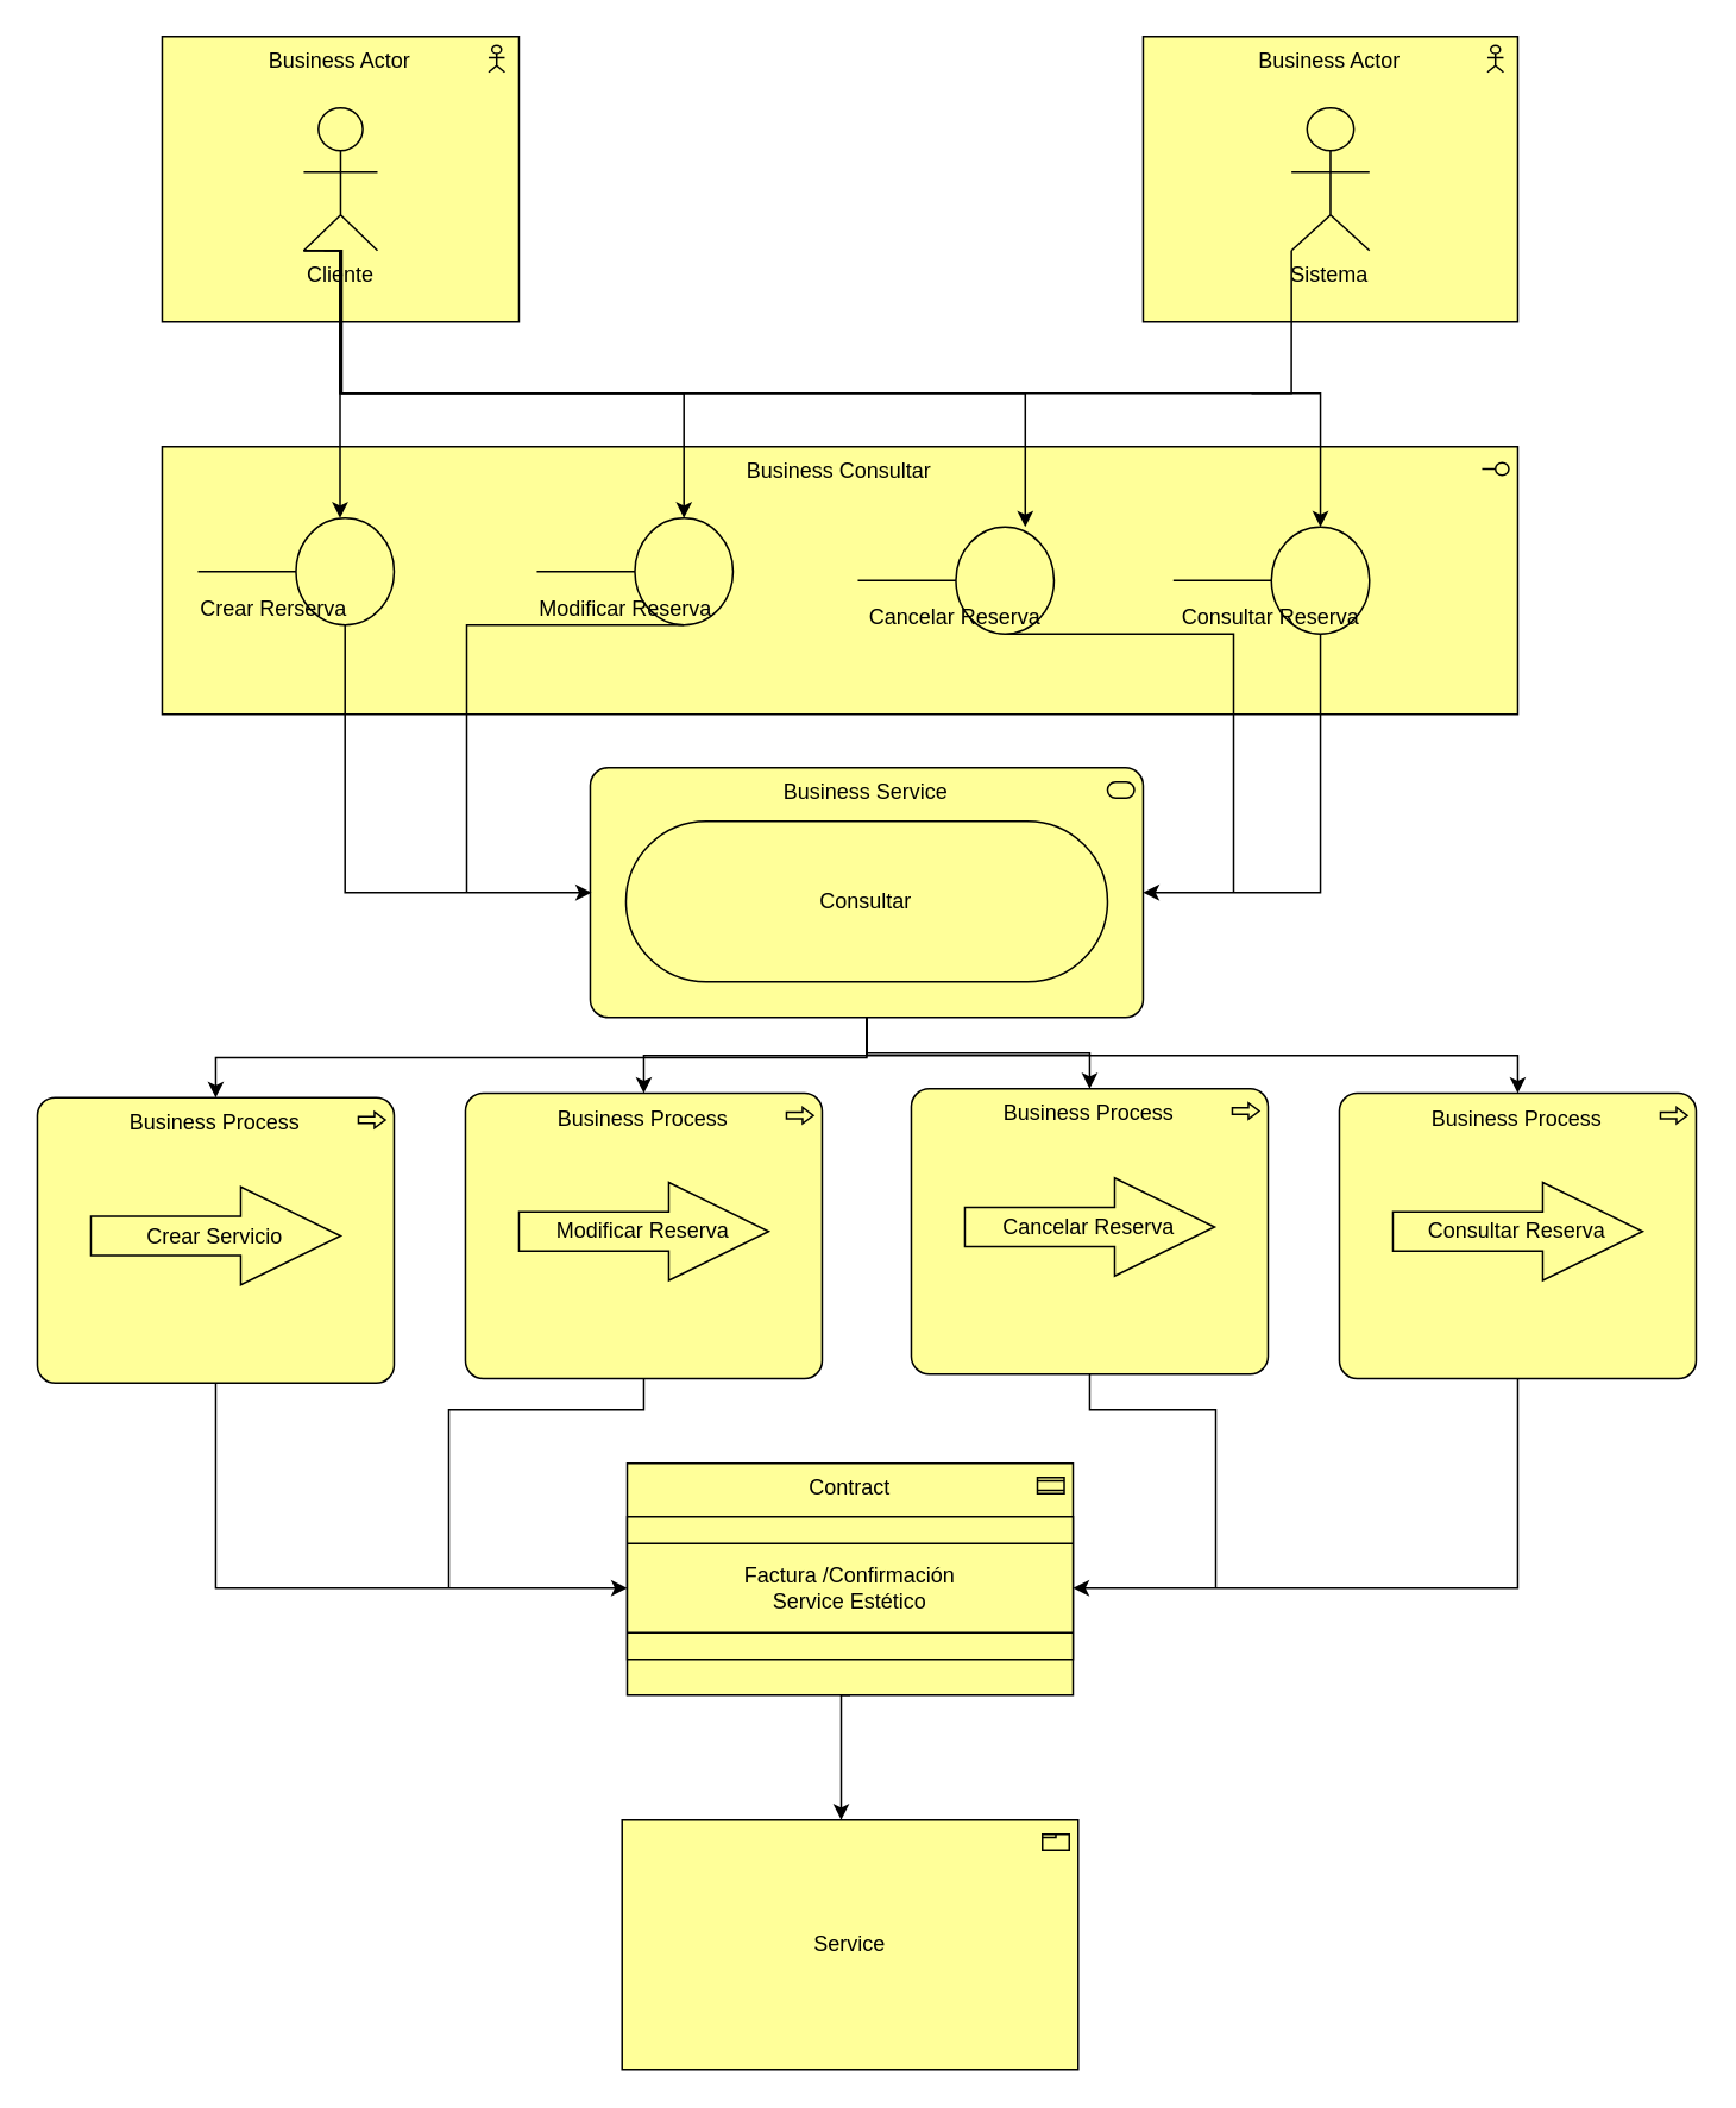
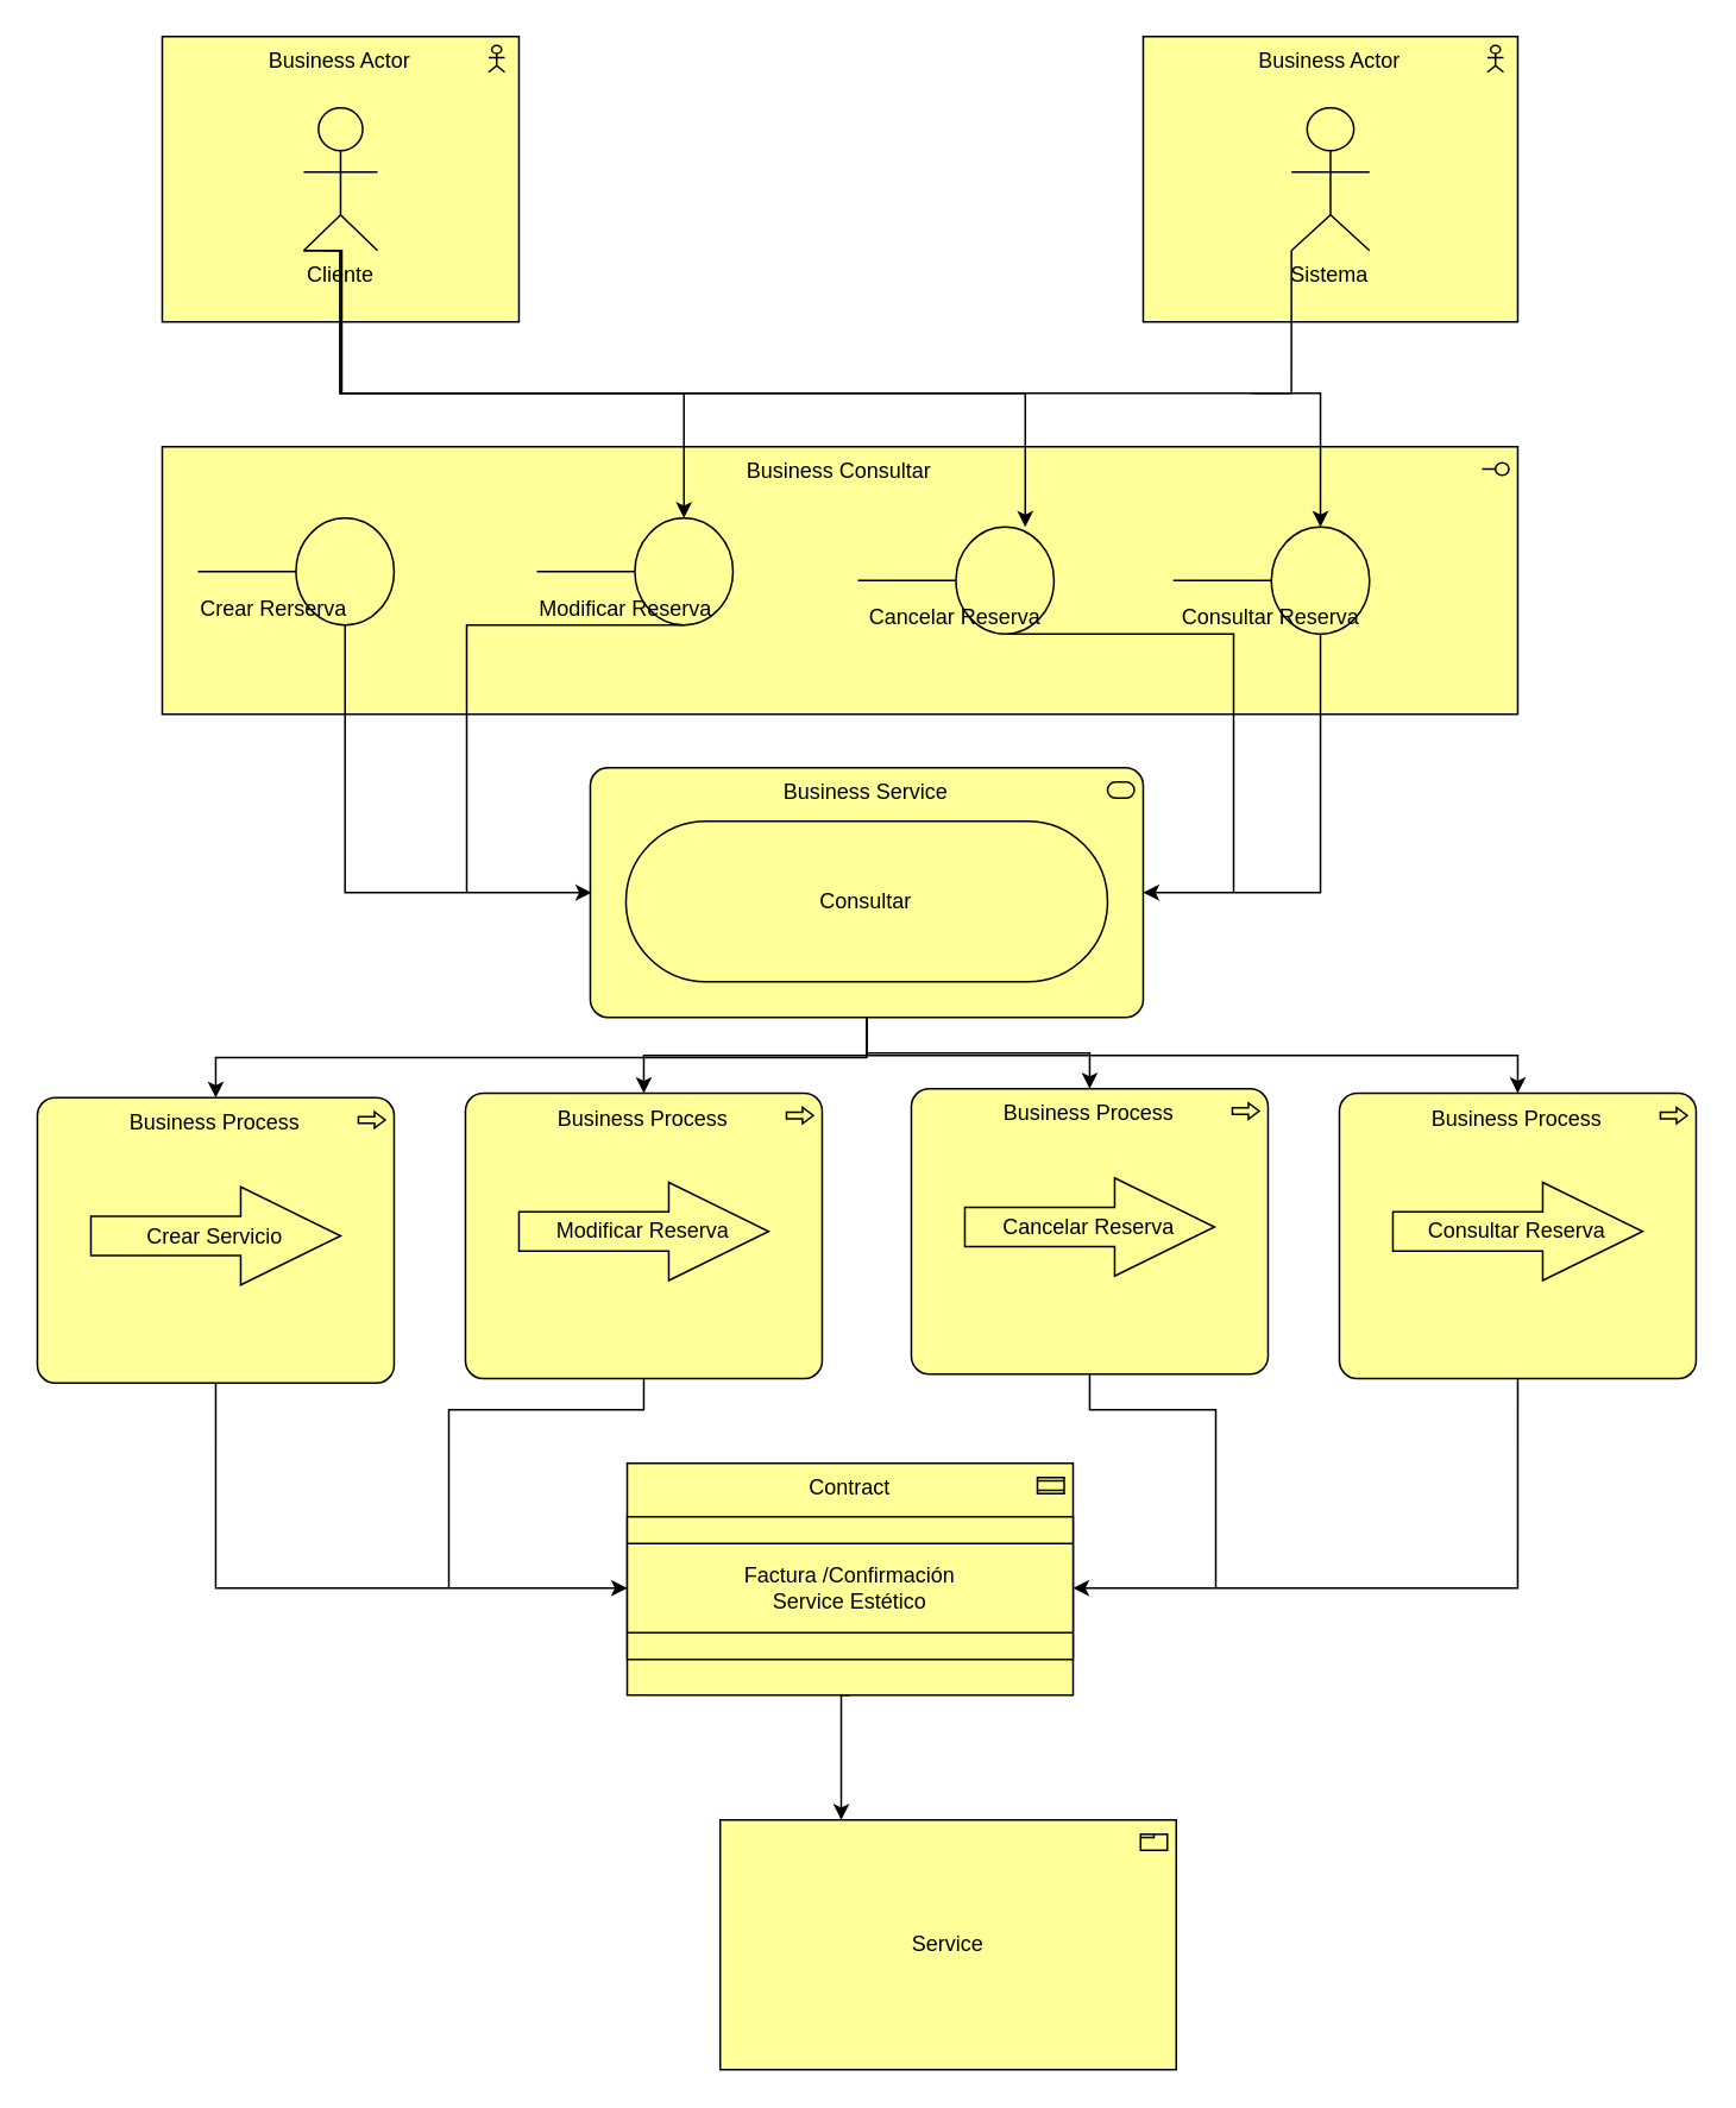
- <mxCell id="33" style="edgeStyle=orthogonalEdgeStyle;rounded=0;orthogonalLoop=1;jettySize=auto;html=1;exitX=0;exitY=1;exitDx=0;exitDy=0;exitPerimeter=0;" edge="1" parent="1" source="6" target="8"><mxGeometry relative="1" as="geometry"><Array as="points"><mxPoint x="190" y="140" /></Array></mxGeometry></mxCell>
- <mxCell id="32" value="Service" style="html=1;outlineConnect=0;whiteSpace=wrap;fillColor=#ffff99;shape=mxgraph.archimate3.application;appType=product;archiType=square;" vertex="1" parent="1"><mxGeometry x="348.15" y="1020" width="255.69" height="140" as="geometry" /></mxCell>
+ <mxCell id="32" value="Service" style="html=1;outlineConnect=0;whiteSpace=wrap;fillColor=#ffff99;shape=mxgraph.archimate3.application;appType=product;archiType=square;" vertex="1" parent="1"><mxGeometry x="403.15" y="1020" width="255.69" height="140" as="geometry" /></mxCell>
